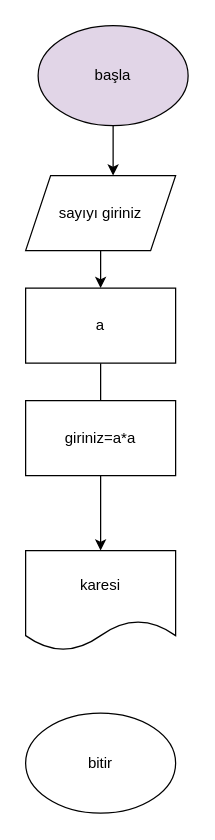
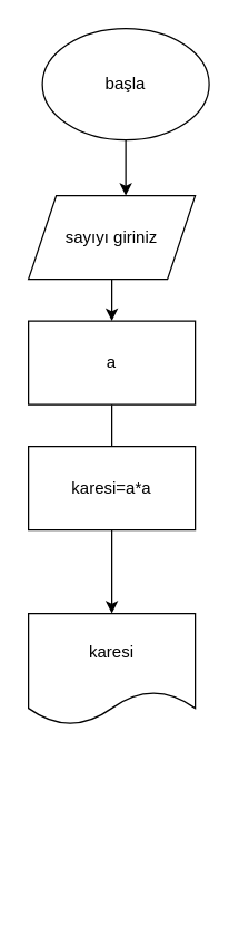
- <mxCell id="3" value="başla" style="ellipse;whiteSpace=wrap;html=1;fillColor=#e1d5e7;" vertex="1" parent="1"><mxGeometry x="30" y="20" width="120" height="80" as="geometry" /></mxCell>
+ <mxCell id="3" value="başla" style="ellipse;whiteSpace=wrap;html=1;" vertex="1" parent="1"><mxGeometry x="30" y="20" width="120" height="80" as="geometry" /></mxCell>
- <mxCell id="9" value="giriniz=a*a" style="rounded=0;whiteSpace=wrap;html=1;" vertex="1" parent="1"><mxGeometry x="20" y="320" width="120" height="60" as="geometry" /></mxCell>
+ <mxCell id="9" value="karesi=a*a" style="rounded=0;whiteSpace=wrap;html=1;" vertex="1" parent="1"><mxGeometry x="20" y="320" width="120" height="60" as="geometry" /></mxCell>
- <mxCell id="11" value="bitir" style="ellipse;whiteSpace=wrap;html=1;" vertex="1" parent="1"><mxGeometry x="20" y="570" width="120" height="80" as="geometry" /></mxCell>
